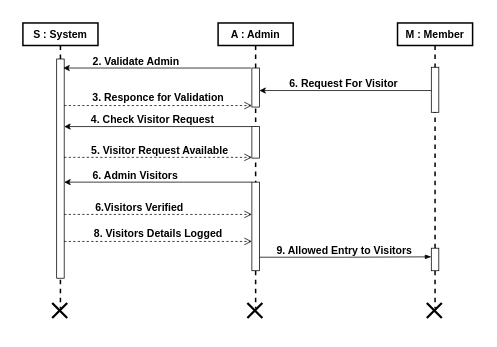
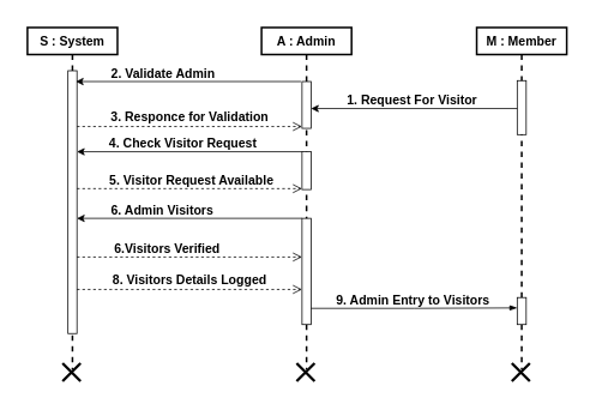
- <mxCell id="28" value="&lt;span style=&quot;font-size: 14px;&quot;&gt;&lt;b&gt;6. Request For Visitor&lt;/b&gt;&lt;/span&gt;" style="text;html=1;align=center;verticalAlign=middle;whiteSpace=wrap;rounded=0;" vertex="1" parent="1"><mxGeometry x="368" y="101" width="179" height="20" as="geometry" /></mxCell>
+ <mxCell id="28" value="&lt;span style=&quot;font-size: 14px;&quot;&gt;&lt;b&gt;1. Request For Visitor&lt;/b&gt;&lt;/span&gt;" style="text;html=1;align=center;verticalAlign=middle;whiteSpace=wrap;rounded=0;" vertex="1" parent="1"><mxGeometry x="368" y="101" width="179" height="20" as="geometry" /></mxCell>
- <mxCell id="26" value="&lt;span style=&quot;font-size: 14px;&quot;&gt;&lt;b&gt;9. Allowed Entry to Visitors&lt;/b&gt;&lt;/span&gt;" style="text;html=1;align=center;verticalAlign=middle;whiteSpace=wrap;rounded=0;" vertex="1" parent="1"><mxGeometry x="364" y="323" width="189" height="20" as="geometry" /></mxCell>
+ <mxCell id="26" value="&lt;span style=&quot;font-size: 14px;&quot;&gt;&lt;b&gt;9. Admin Entry to Visitors&lt;/b&gt;&lt;/span&gt;" style="text;html=1;align=center;verticalAlign=middle;whiteSpace=wrap;rounded=0;" vertex="1" parent="1"><mxGeometry x="364" y="323" width="189" height="20" as="geometry" /></mxCell>
